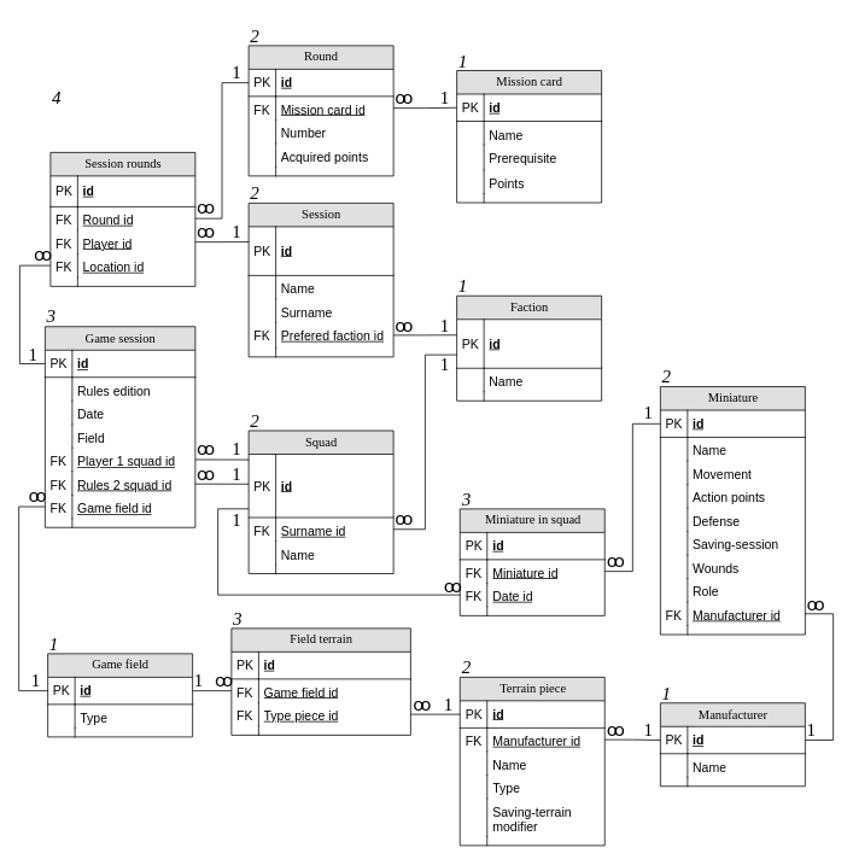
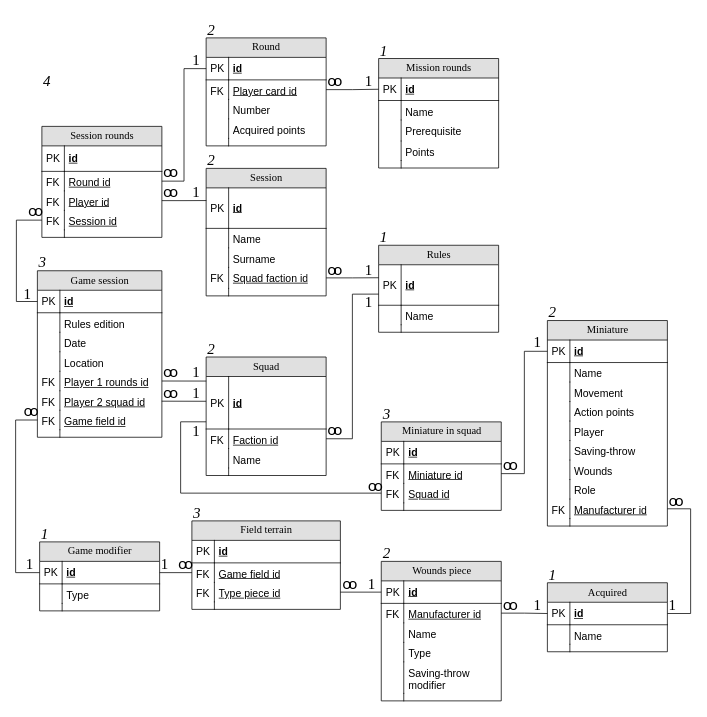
- <mxCell id="86" value="Mission card" style="swimlane;html=1;fontStyle=0;childLayout=stackLayout;horizontal=1;startSize=26;fillColor=#e0e0e0;horizontalStack=0;resizeParent=1;resizeLast=0;collapsible=1;marginBottom=0;swimlaneFillColor=#ffffff;align=center;rounded=0;shadow=0;comic=0;labelBackgroundColor=none;strokeWidth=1;fontFamily=Verdana;fontSize=14;" parent="1" vertex="1"><mxGeometry x="504" y="77.5" width="160" height="146" as="geometry" /></mxCell>
+ <mxCell id="86" value="Mission rounds" style="swimlane;html=1;fontStyle=0;childLayout=stackLayout;horizontal=1;startSize=26;fillColor=#e0e0e0;horizontalStack=0;resizeParent=1;resizeLast=0;collapsible=1;marginBottom=0;swimlaneFillColor=#ffffff;align=center;rounded=0;shadow=0;comic=0;labelBackgroundColor=none;strokeWidth=1;fontFamily=Verdana;fontSize=14;" parent="1" vertex="1"><mxGeometry x="504" y="77.5" width="160" height="146" as="geometry" /></mxCell>
- <mxCell id="78" value="Mission card id" style="shape=partialRectangle;top=0;left=0;right=0;bottom=0;html=1;align=left;verticalAlign=top;fillColor=none;spacingLeft=34;spacingRight=4;whiteSpace=wrap;overflow=hidden;rotatable=0;points=[[0,0.5],[1,0.5]];portConstraint=eastwest;dropTarget=0;fontStyle=4;fontSize=14;" parent="75" vertex="1"><mxGeometry y="56" width="160" height="26" as="geometry" /></mxCell>
+ <mxCell id="78" value="Player card id" style="shape=partialRectangle;top=0;left=0;right=0;bottom=0;html=1;align=left;verticalAlign=top;fillColor=none;spacingLeft=34;spacingRight=4;whiteSpace=wrap;overflow=hidden;rotatable=0;points=[[0,0.5],[1,0.5]];portConstraint=eastwest;dropTarget=0;fontStyle=4;fontSize=14;" parent="75" vertex="1"><mxGeometry y="56" width="160" height="26" as="geometry" /></mxCell>
- <mxCell id="44" value="Location id" style="shape=partialRectangle;top=0;left=0;right=0;bottom=0;html=1;align=left;verticalAlign=top;fillColor=none;spacingLeft=34;spacingRight=4;whiteSpace=wrap;overflow=hidden;rotatable=0;points=[[0,0.5],[1,0.5]];portConstraint=eastwest;dropTarget=0;fontStyle=4;fontSize=14;" parent="37" vertex="1"><mxGeometry y="112" width="160" height="26" as="geometry" /></mxCell>
+ <mxCell id="44" value="Session id" style="shape=partialRectangle;top=0;left=0;right=0;bottom=0;html=1;align=left;verticalAlign=top;fillColor=none;spacingLeft=34;spacingRight=4;whiteSpace=wrap;overflow=hidden;rotatable=0;points=[[0,0.5],[1,0.5]];portConstraint=eastwest;dropTarget=0;fontStyle=4;fontSize=14;" parent="37" vertex="1"><mxGeometry y="112" width="160" height="26" as="geometry" /></mxCell>
- <mxCell id="66" value="Faction" style="swimlane;html=1;fontStyle=0;childLayout=stackLayout;horizontal=1;startSize=26;fillColor=#e0e0e0;horizontalStack=0;resizeParent=1;resizeLast=0;collapsible=1;marginBottom=0;swimlaneFillColor=#ffffff;align=center;rounded=0;shadow=0;comic=0;labelBackgroundColor=none;strokeWidth=1;fontFamily=Verdana;fontSize=14;" parent="1" vertex="1"><mxGeometry x="504" y="326.5" width="160" height="116" as="geometry" /></mxCell>
+ <mxCell id="66" value="Rules" style="swimlane;html=1;fontStyle=0;childLayout=stackLayout;horizontal=1;startSize=26;fillColor=#e0e0e0;horizontalStack=0;resizeParent=1;resizeLast=0;collapsible=1;marginBottom=0;swimlaneFillColor=#ffffff;align=center;rounded=0;shadow=0;comic=0;labelBackgroundColor=none;strokeWidth=1;fontFamily=Verdana;fontSize=14;" parent="1" vertex="1"><mxGeometry x="504" y="326.5" width="160" height="116" as="geometry" /></mxCell>
- <mxCell id="33" value="Prefered faction id" style="shape=partialRectangle;top=0;left=0;right=0;bottom=0;html=1;align=left;verticalAlign=top;fillColor=none;spacingLeft=34;spacingRight=4;whiteSpace=wrap;overflow=hidden;rotatable=0;points=[[0,0.5],[1,0.5]];portConstraint=eastwest;dropTarget=0;fontStyle=4;fontSize=14;" parent="26" vertex="1"><mxGeometry y="132" width="160" height="28" as="geometry" /></mxCell>
+ <mxCell id="33" value="Squad faction id" style="shape=partialRectangle;top=0;left=0;right=0;bottom=0;html=1;align=left;verticalAlign=top;fillColor=none;spacingLeft=34;spacingRight=4;whiteSpace=wrap;overflow=hidden;rotatable=0;points=[[0,0.5],[1,0.5]];portConstraint=eastwest;dropTarget=0;fontStyle=4;fontSize=14;" parent="26" vertex="1"><mxGeometry y="132" width="160" height="28" as="geometry" /></mxCell>
- <mxCell id="9" value="Field" style="shape=partialRectangle;top=0;left=0;right=0;bottom=0;html=1;align=left;verticalAlign=top;fillColor=none;spacingLeft=34;spacingRight=4;whiteSpace=wrap;overflow=hidden;rotatable=0;points=[[0,0.5],[1,0.5]];portConstraint=eastwest;dropTarget=0;fontSize=14;" parent="2" vertex="1"><mxGeometry y="108" width="166" height="26" as="geometry" /></mxCell>
+ <mxCell id="9" value="Location" style="shape=partialRectangle;top=0;left=0;right=0;bottom=0;html=1;align=left;verticalAlign=top;fillColor=none;spacingLeft=34;spacingRight=4;whiteSpace=wrap;overflow=hidden;rotatable=0;points=[[0,0.5],[1,0.5]];portConstraint=eastwest;dropTarget=0;fontSize=14;" parent="2" vertex="1"><mxGeometry y="108" width="166" height="26" as="geometry" /></mxCell>
- <mxCell id="11" value="Player 1 squad id" style="shape=partialRectangle;top=0;left=0;right=0;bottom=0;html=1;align=left;verticalAlign=top;fillColor=none;spacingLeft=34;spacingRight=4;whiteSpace=wrap;overflow=hidden;rotatable=0;points=[[0,0.5],[1,0.5]];portConstraint=eastwest;dropTarget=0;fontStyle=4;fontSize=14;" parent="2" vertex="1"><mxGeometry y="134" width="166" height="26" as="geometry" /></mxCell>
+ <mxCell id="11" value="Player 1 rounds id" style="shape=partialRectangle;top=0;left=0;right=0;bottom=0;html=1;align=left;verticalAlign=top;fillColor=none;spacingLeft=34;spacingRight=4;whiteSpace=wrap;overflow=hidden;rotatable=0;points=[[0,0.5],[1,0.5]];portConstraint=eastwest;dropTarget=0;fontStyle=4;fontSize=14;" parent="2" vertex="1"><mxGeometry y="134" width="166" height="26" as="geometry" /></mxCell>
- <mxCell id="13" value="Rules 2 squad id" style="shape=partialRectangle;top=0;left=0;right=0;bottom=0;html=1;align=left;verticalAlign=top;fillColor=none;spacingLeft=34;spacingRight=4;whiteSpace=wrap;overflow=hidden;rotatable=0;points=[[0,0.5],[1,0.5]];portConstraint=eastwest;dropTarget=0;fontStyle=4;fontSize=14;" parent="2" vertex="1"><mxGeometry y="160" width="166" height="26" as="geometry" /></mxCell>
+ <mxCell id="13" value="Player 2 squad id" style="shape=partialRectangle;top=0;left=0;right=0;bottom=0;html=1;align=left;verticalAlign=top;fillColor=none;spacingLeft=34;spacingRight=4;whiteSpace=wrap;overflow=hidden;rotatable=0;points=[[0,0.5],[1,0.5]];portConstraint=eastwest;dropTarget=0;fontStyle=4;fontSize=14;" parent="2" vertex="1"><mxGeometry y="160" width="166" height="26" as="geometry" /></mxCell>
- <mxCell id="106" value="Defense" style="shape=partialRectangle;top=0;left=0;right=0;bottom=0;html=1;align=left;verticalAlign=top;fillColor=none;spacingLeft=34;spacingRight=4;whiteSpace=wrap;overflow=hidden;rotatable=0;points=[[0,0.5],[1,0.5]];portConstraint=eastwest;dropTarget=0;fontStyle=0;fontSize=14;" parent="97" vertex="1"><mxGeometry y="134" width="160" height="26" as="geometry" /></mxCell>
+ <mxCell id="106" value="Player" style="shape=partialRectangle;top=0;left=0;right=0;bottom=0;html=1;align=left;verticalAlign=top;fillColor=none;spacingLeft=34;spacingRight=4;whiteSpace=wrap;overflow=hidden;rotatable=0;points=[[0,0.5],[1,0.5]];portConstraint=eastwest;dropTarget=0;fontStyle=0;fontSize=14;" parent="97" vertex="1"><mxGeometry y="134" width="160" height="26" as="geometry" /></mxCell>
- <mxCell id="51" value="Surname id" style="shape=partialRectangle;top=0;left=0;right=0;bottom=0;html=1;align=left;verticalAlign=top;fillColor=none;spacingLeft=34;spacingRight=4;whiteSpace=wrap;overflow=hidden;rotatable=0;points=[[0,0.5],[1,0.5]];portConstraint=eastwest;dropTarget=0;fontStyle=4;fontSize=14;" parent="48" vertex="1"><mxGeometry y="96" width="160" height="26" as="geometry" /></mxCell>
+ <mxCell id="51" value="Faction id" style="shape=partialRectangle;top=0;left=0;right=0;bottom=0;html=1;align=left;verticalAlign=top;fillColor=none;spacingLeft=34;spacingRight=4;whiteSpace=wrap;overflow=hidden;rotatable=0;points=[[0,0.5],[1,0.5]];portConstraint=eastwest;dropTarget=0;fontStyle=4;fontSize=14;" parent="48" vertex="1"><mxGeometry y="96" width="160" height="26" as="geometry" /></mxCell>
- <mxCell id="108" value="Saving-session" style="shape=partialRectangle;top=0;left=0;right=0;bottom=0;html=1;align=left;verticalAlign=top;fillColor=none;spacingLeft=34;spacingRight=4;whiteSpace=wrap;overflow=hidden;rotatable=0;points=[[0,0.5],[1,0.5]];portConstraint=eastwest;dropTarget=0;fontStyle=0;fontSize=14;" parent="97" vertex="1"><mxGeometry y="160" width="160" height="26" as="geometry" /></mxCell>
+ <mxCell id="108" value="Saving-throw" style="shape=partialRectangle;top=0;left=0;right=0;bottom=0;html=1;align=left;verticalAlign=top;fillColor=none;spacingLeft=34;spacingRight=4;whiteSpace=wrap;overflow=hidden;rotatable=0;points=[[0,0.5],[1,0.5]];portConstraint=eastwest;dropTarget=0;fontStyle=0;fontSize=14;" parent="97" vertex="1"><mxGeometry y="160" width="160" height="26" as="geometry" /></mxCell>
- <mxCell id="62" value="Date id" style="shape=partialRectangle;top=0;left=0;right=0;bottom=0;html=1;align=left;verticalAlign=top;fillColor=none;spacingLeft=34;spacingRight=4;whiteSpace=wrap;overflow=hidden;rotatable=0;points=[[0,0.5],[1,0.5]];portConstraint=eastwest;dropTarget=0;fontStyle=4;fontSize=14;" parent="57" vertex="1"><mxGeometry y="82" width="160" height="26" as="geometry" /></mxCell>
+ <mxCell id="62" value="Squad id" style="shape=partialRectangle;top=0;left=0;right=0;bottom=0;html=1;align=left;verticalAlign=top;fillColor=none;spacingLeft=34;spacingRight=4;whiteSpace=wrap;overflow=hidden;rotatable=0;points=[[0,0.5],[1,0.5]];portConstraint=eastwest;dropTarget=0;fontStyle=4;fontSize=14;" parent="57" vertex="1"><mxGeometry y="82" width="160" height="26" as="geometry" /></mxCell>
- <mxCell id="19" value="Game field" style="swimlane;html=1;fontStyle=0;childLayout=stackLayout;horizontal=1;startSize=26;fillColor=#e0e0e0;horizontalStack=0;resizeParent=1;resizeLast=0;collapsible=1;marginBottom=0;swimlaneFillColor=#ffffff;align=center;rounded=0;shadow=0;comic=0;labelBackgroundColor=none;strokeWidth=1;fontFamily=Verdana;fontSize=14;" parent="1" vertex="1"><mxGeometry x="52" y="722" width="160" height="92" as="geometry" /></mxCell>
+ <mxCell id="19" value="Game modifier" style="swimlane;html=1;fontStyle=0;childLayout=stackLayout;horizontal=1;startSize=26;fillColor=#e0e0e0;horizontalStack=0;resizeParent=1;resizeLast=0;collapsible=1;marginBottom=0;swimlaneFillColor=#ffffff;align=center;rounded=0;shadow=0;comic=0;labelBackgroundColor=none;strokeWidth=1;fontFamily=Verdana;fontSize=14;" parent="1" vertex="1"><mxGeometry x="52" y="722" width="160" height="92" as="geometry" /></mxCell>
- <mxCell id="127" value="Terrain piece" style="swimlane;html=1;fontStyle=0;childLayout=stackLayout;horizontal=1;startSize=26;fillColor=#e0e0e0;horizontalStack=0;resizeParent=1;resizeLast=0;collapsible=1;marginBottom=0;swimlaneFillColor=#ffffff;align=center;rounded=0;shadow=0;comic=0;labelBackgroundColor=none;strokeWidth=1;fontFamily=Verdana;fontSize=14;" parent="1" vertex="1"><mxGeometry x="507.5" y="748" width="160" height="186" as="geometry"><mxRectangle x="600" y="950" width="190" height="30" as="alternateBounds" /></mxGeometry></mxCell>
+ <mxCell id="127" value="Wounds piece" style="swimlane;html=1;fontStyle=0;childLayout=stackLayout;horizontal=1;startSize=26;fillColor=#e0e0e0;horizontalStack=0;resizeParent=1;resizeLast=0;collapsible=1;marginBottom=0;swimlaneFillColor=#ffffff;align=center;rounded=0;shadow=0;comic=0;labelBackgroundColor=none;strokeWidth=1;fontFamily=Verdana;fontSize=14;" parent="1" vertex="1"><mxGeometry x="507.5" y="748" width="160" height="186" as="geometry"><mxRectangle x="600" y="950" width="190" height="30" as="alternateBounds" /></mxGeometry></mxCell>
- <mxCell id="140" value="Manufacturer" style="swimlane;html=1;fontStyle=0;childLayout=stackLayout;horizontal=1;startSize=26;fillColor=#e0e0e0;horizontalStack=0;resizeParent=1;resizeLast=0;collapsible=1;marginBottom=0;swimlaneFillColor=#ffffff;align=center;rounded=0;shadow=0;comic=0;labelBackgroundColor=none;strokeWidth=1;fontFamily=Verdana;fontSize=14;" parent="1" vertex="1"><mxGeometry x="729" y="776.5" width="160" height="92" as="geometry" /></mxCell>
+ <mxCell id="140" value="Acquired" style="swimlane;html=1;fontStyle=0;childLayout=stackLayout;horizontal=1;startSize=26;fillColor=#e0e0e0;horizontalStack=0;resizeParent=1;resizeLast=0;collapsible=1;marginBottom=0;swimlaneFillColor=#ffffff;align=center;rounded=0;shadow=0;comic=0;labelBackgroundColor=none;strokeWidth=1;fontFamily=Verdana;fontSize=14;" parent="1" vertex="1"><mxGeometry x="729" y="776.5" width="160" height="92" as="geometry" /></mxCell>
- <mxCell id="136" value="Saving-terrain modifier" style="shape=partialRectangle;top=0;left=0;right=0;bottom=0;html=1;align=left;verticalAlign=top;fillColor=none;spacingLeft=34;spacingRight=4;whiteSpace=wrap;overflow=hidden;rotatable=0;points=[[0,0.5],[1,0.5]];portConstraint=eastwest;dropTarget=0;fontStyle=0;fontSize=14;" parent="127" vertex="1"><mxGeometry y="134" width="160" height="42" as="geometry" /></mxCell>
+ <mxCell id="136" value="Saving-throw modifier" style="shape=partialRectangle;top=0;left=0;right=0;bottom=0;html=1;align=left;verticalAlign=top;fillColor=none;spacingLeft=34;spacingRight=4;whiteSpace=wrap;overflow=hidden;rotatable=0;points=[[0,0.5],[1,0.5]];portConstraint=eastwest;dropTarget=0;fontStyle=0;fontSize=14;" parent="127" vertex="1"><mxGeometry y="134" width="160" height="42" as="geometry" /></mxCell>
